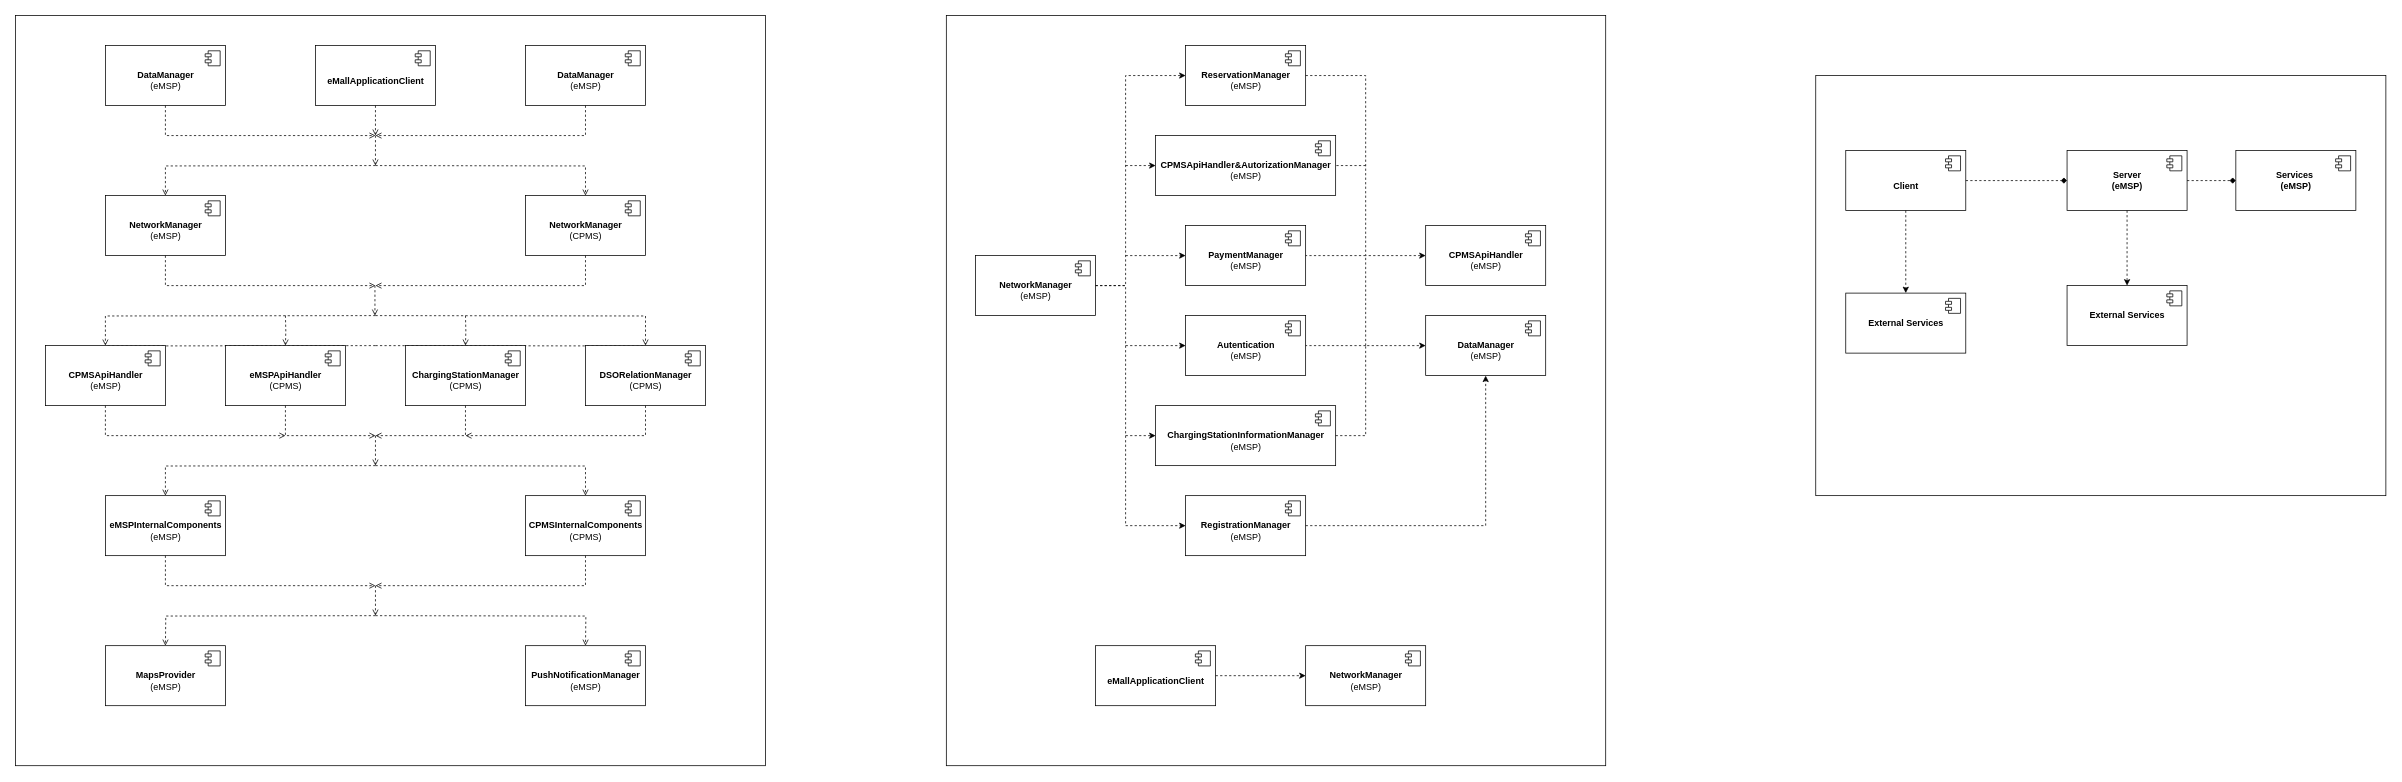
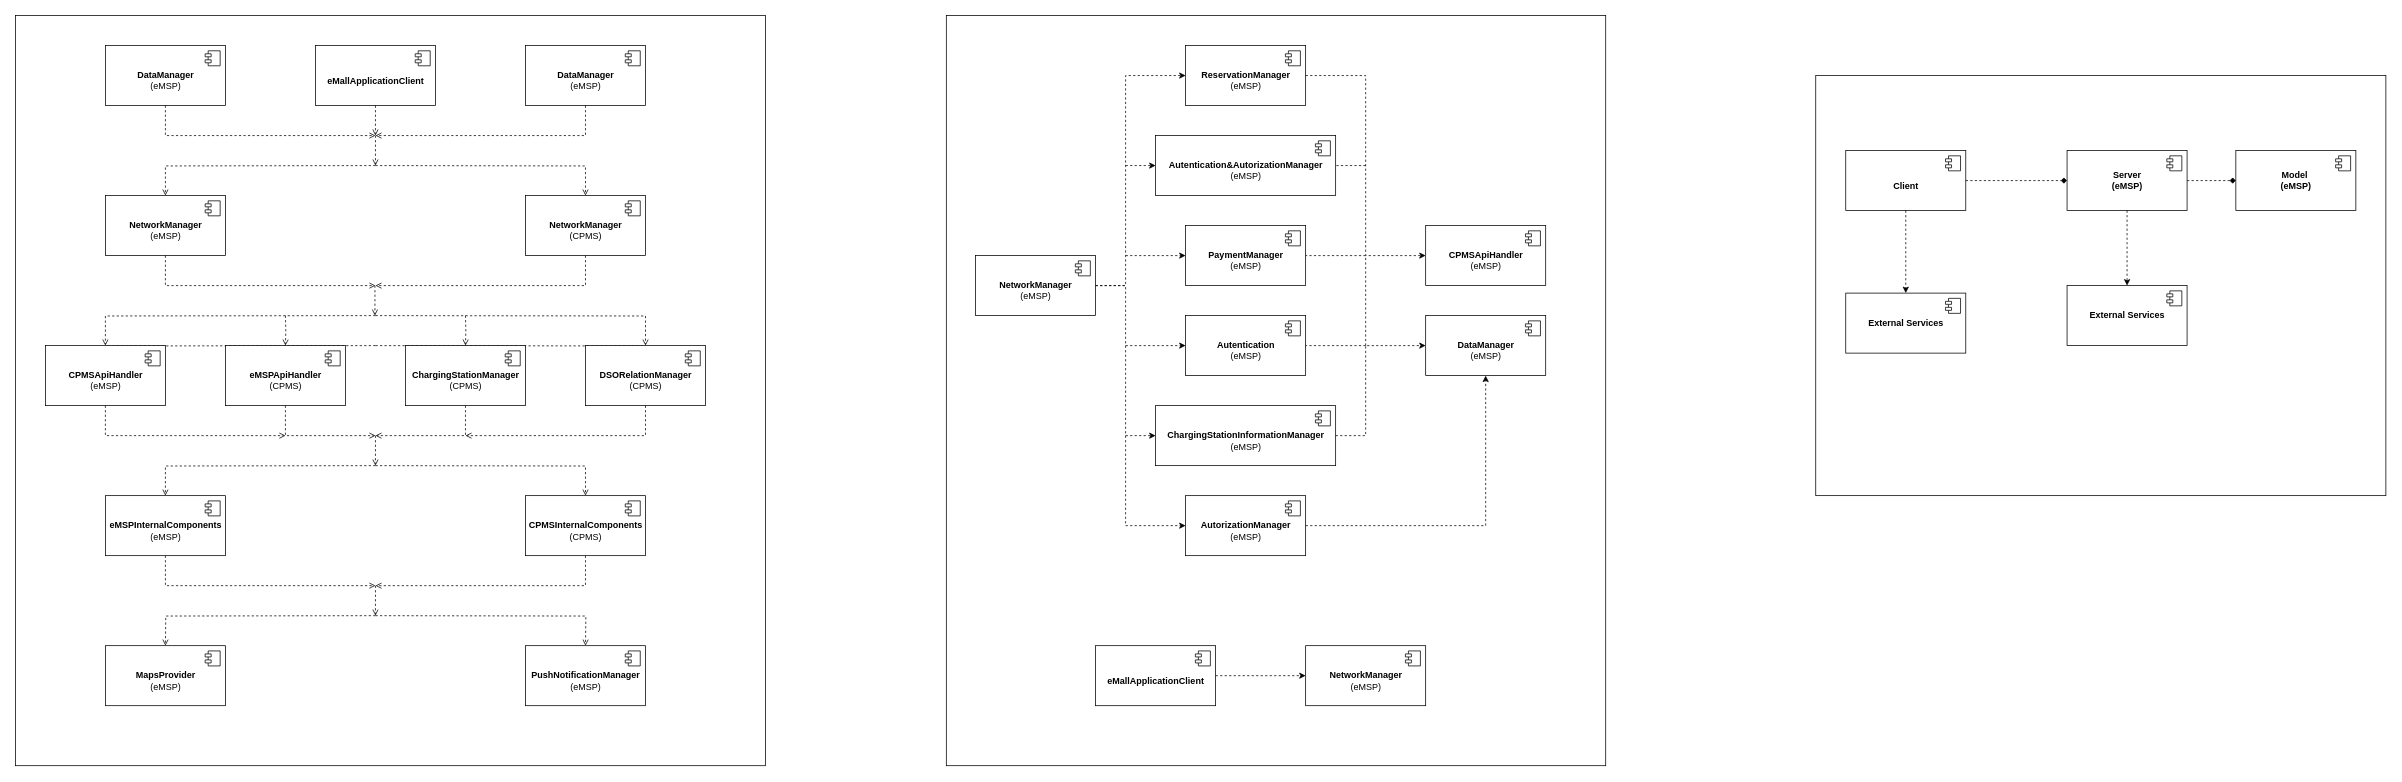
- <mxCell id="70" value="&lt;br&gt;&lt;b&gt;CPMSApiHandler&amp;amp;AutorizationManager&lt;br&gt;&lt;/b&gt;(eMSP)" style="html=1;dropTarget=0;" parent="1" vertex="1"><mxGeometry x="1540" y="180" width="240" height="80" as="geometry" /></mxCell>
+ <mxCell id="70" value="&lt;br&gt;&lt;b&gt;Autentication&amp;amp;AutorizationManager&lt;br&gt;&lt;/b&gt;(eMSP)" style="html=1;dropTarget=0;" parent="1" vertex="1"><mxGeometry x="1540" y="180" width="240" height="80" as="geometry" /></mxCell>
- <mxCell id="104" value="&lt;b&gt;Services&amp;nbsp;&lt;br&gt;&lt;/b&gt;&lt;b style=&quot;border-color: var(--border-color);&quot;&gt;(eMSP)&lt;/b&gt;&lt;b&gt;&lt;br&gt;&lt;/b&gt;" style="html=1;dropTarget=0;" parent="1" vertex="1"><mxGeometry x="2980" y="200" width="160" height="80" as="geometry" /></mxCell>
+ <mxCell id="104" value="&lt;b&gt;Model&amp;nbsp;&lt;br&gt;&lt;/b&gt;&lt;b style=&quot;border-color: var(--border-color);&quot;&gt;(eMSP)&lt;/b&gt;&lt;b&gt;&lt;br&gt;&lt;/b&gt;" style="html=1;dropTarget=0;" parent="1" vertex="1"><mxGeometry x="2980" y="200" width="160" height="80" as="geometry" /></mxCell>
- <mxCell id="72" value="&lt;br&gt;&lt;b&gt;RegistrationManager&lt;br&gt;&lt;/b&gt;(eMSP)" style="html=1;dropTarget=0;" parent="1" vertex="1"><mxGeometry x="1580" y="660" width="160" height="80" as="geometry" /></mxCell>
+ <mxCell id="72" value="&lt;br&gt;&lt;b&gt;AutorizationManager&lt;br&gt;&lt;/b&gt;(eMSP)" style="html=1;dropTarget=0;" parent="1" vertex="1"><mxGeometry x="1580" y="660" width="160" height="80" as="geometry" /></mxCell>
